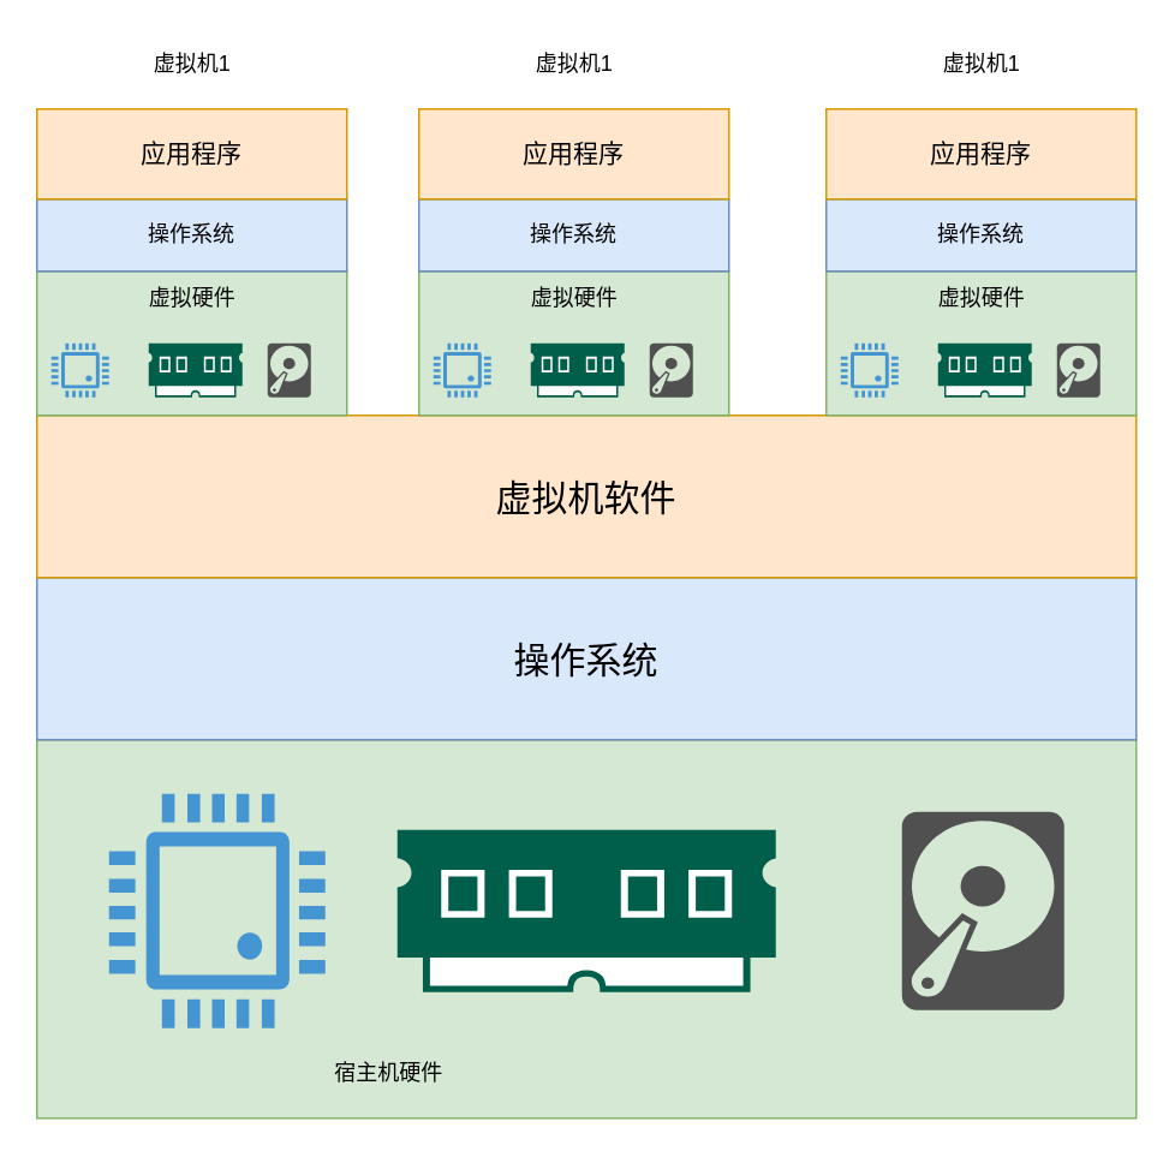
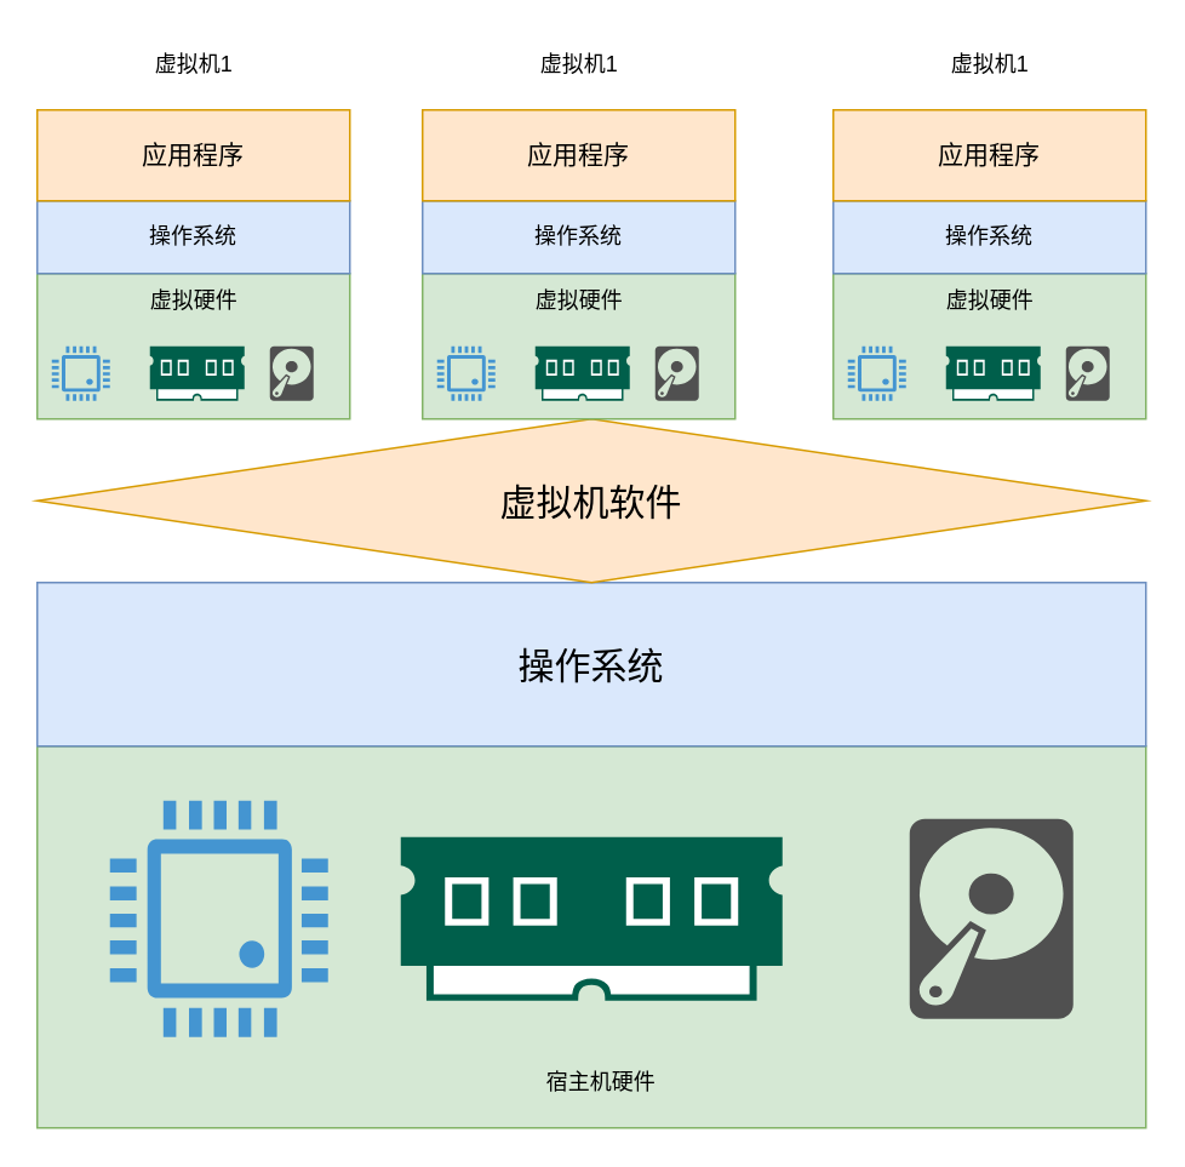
- <mxCell id="8" value="&lt;font style=&quot;font-size: 20px;&quot;&gt;虚拟机软件&lt;/font&gt;" style="rounded=0;whiteSpace=wrap;html=1;fillColor=#ffe6cc;strokeColor=#d79b00;" vertex="1" parent="1"><mxGeometry x="20" y="230" width="610" height="90" as="geometry" /></mxCell>
+ <mxCell id="8" value="&lt;font style=&quot;font-size: 20px;&quot;&gt;虚拟机软件&lt;/font&gt;" style="rhombus;whiteSpace=wrap;html=1;fillColor=#ffe6cc;strokeColor=#d79b00;" vertex="1" parent="1"><mxGeometry x="20" y="230" width="610" height="90" as="geometry" /></mxCell>
- <mxCell id="6" value="宿主机硬件" style="text;html=1;align=center;verticalAlign=middle;resizable=0;points=[];autosize=1;strokeColor=none;fillColor=none;" vertex="1" parent="1"><mxGeometry x="175" y="580" width="80" height="30" as="geometry" /></mxCell>
+ <mxCell id="6" value="宿主机硬件" style="text;html=1;align=center;verticalAlign=middle;resizable=0;points=[];autosize=1;strokeColor=none;fillColor=none;" vertex="1" parent="1"><mxGeometry x="290" y="580" width="80" height="30" as="geometry" /></mxCell>
